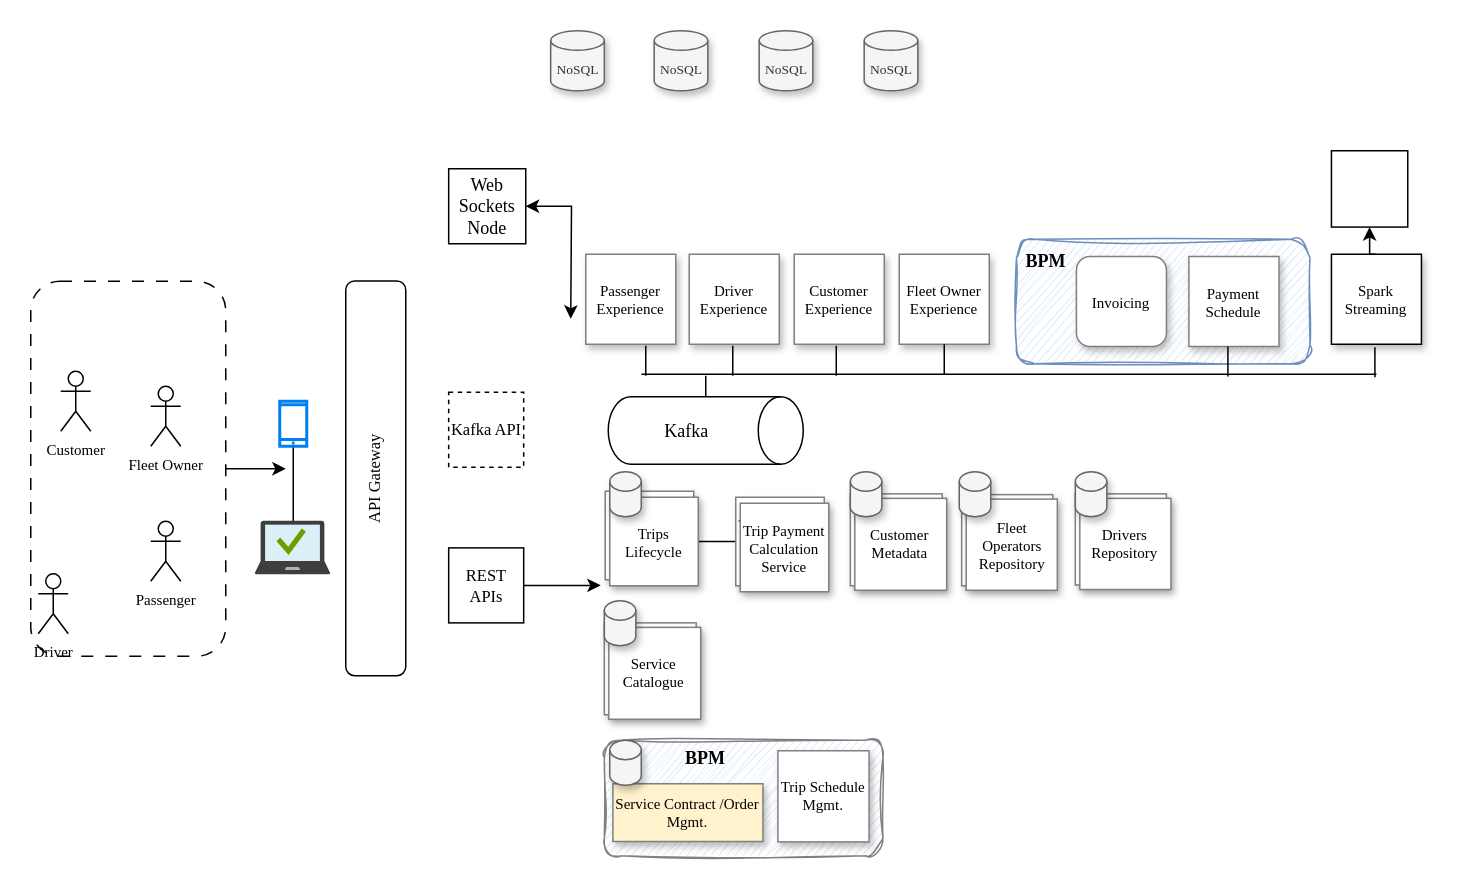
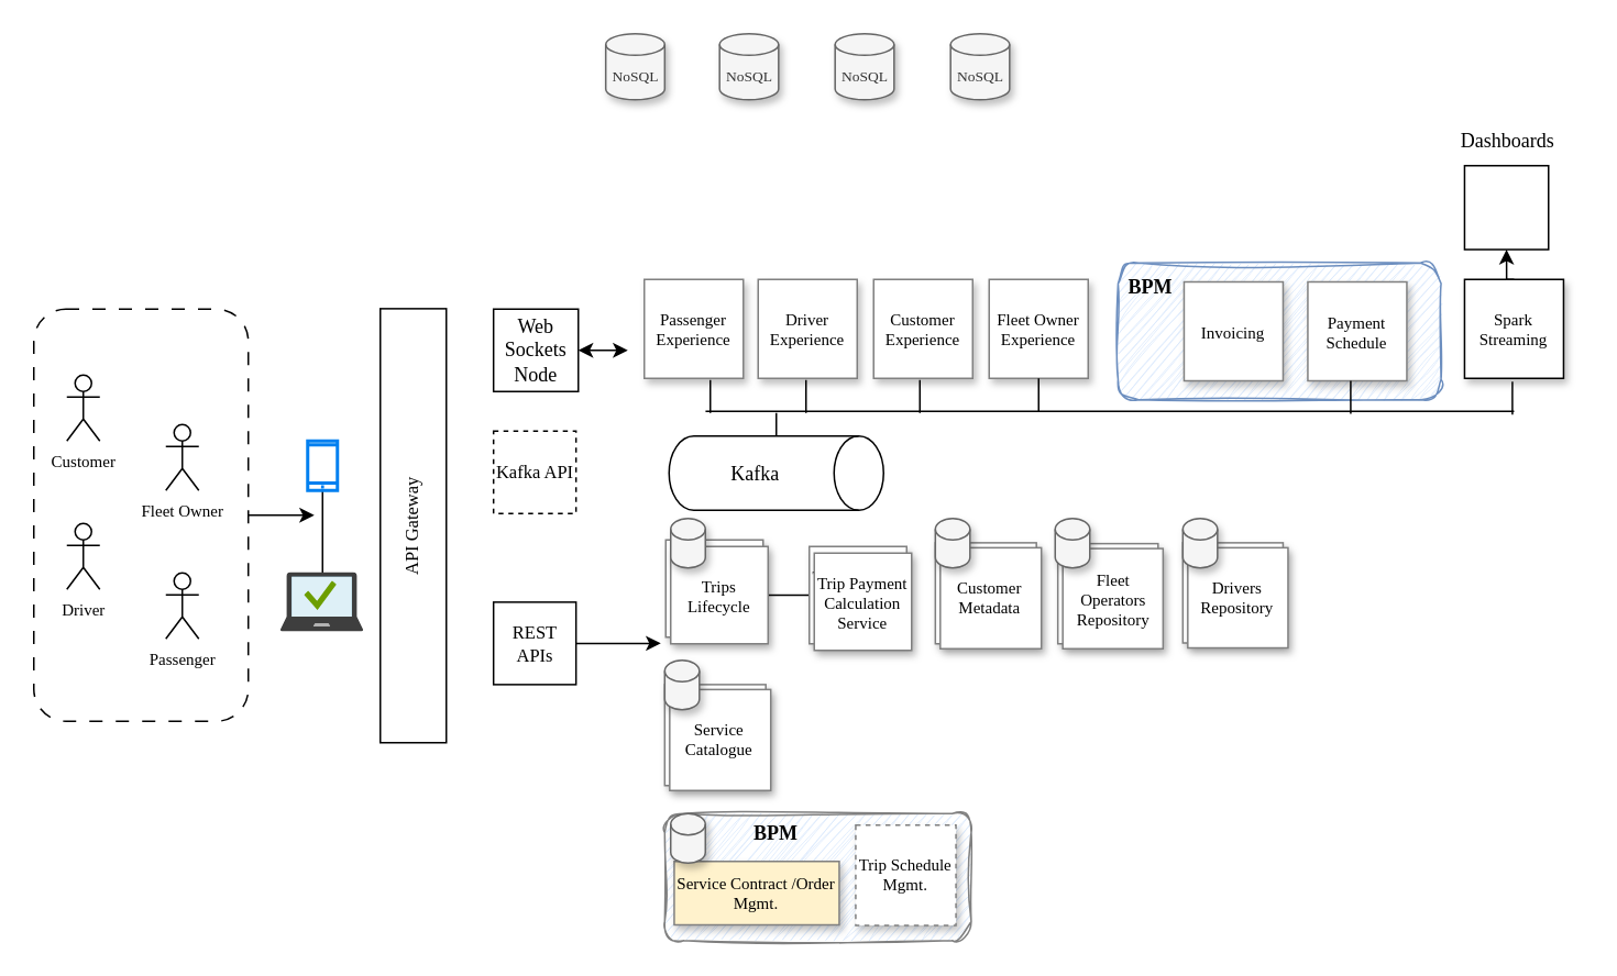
+ <mxCell id="51" value="Dashboards" style="text;html=1;align=center;verticalAlign=middle;resizable=0;points=[];autosize=1;strokeColor=none;fillColor=none;fontFamily=Architects Daughter;fontSource=https%3A%2F%2Ffonts.googleapis.com%2Fcss%3Ffamily%3DArchitects%2BDaughter;" vertex="1" parent="1"><mxGeometry x="867.57" y="70" width="90" height="30" as="geometry" /></mxCell>
- <mxCell id="49" value="Web Sockets Node" style="rounded=0;whiteSpace=wrap;html=1;fontFamily=Architects Daughter;fontSource=https%3A%2F%2Ffonts.googleapis.com%2Fcss%3Ffamily%3DArchitects%2BDaughter;" vertex="1" parent="1"><mxGeometry x="298.62" y="112" width="51.38" height="50" as="geometry" /></mxCell>
+ <mxCell id="49" value="Web Sockets Node" style="rounded=0;whiteSpace=wrap;html=1;fontFamily=Architects Daughter;fontSource=https%3A%2F%2Ffonts.googleapis.com%2Fcss%3Ffamily%3DArchitects%2BDaughter;" vertex="1" parent="1"><mxGeometry x="298.62" y="187" width="51.38" height="50" as="geometry" /></mxCell>
- <mxCell id="42" value="Invoicing" style="whiteSpace=wrap;html=1;aspect=fixed;fontFamily=Verdana;fontSize=10;shadow=1;strokeColor=#808080;rounded=1;" vertex="1" parent="1"><mxGeometry x="717.13" y="170.5" width="60" height="60" as="geometry" /></mxCell>
+ <mxCell id="42" value="Invoicing" style="whiteSpace=wrap;html=1;aspect=fixed;fontFamily=Verdana;fontSize=10;shadow=1;strokeColor=#808080;" vertex="1" parent="1"><mxGeometry x="717.13" y="170.5" width="60" height="60" as="geometry" /></mxCell>
- <mxCell id="8" value="Customer" style="shape=umlActor;verticalLabelPosition=bottom;verticalAlign=top;html=1;outlineConnect=0;fontFamily=Architects Daughter;fontSource=https%3A%2F%2Ffonts.googleapis.com%2Fcss%3Ffamily%3DArchitects%2BDaughter;fontSize=10;" parent="1" vertex="1"><mxGeometry x="40" y="247" width="20" height="40" as="geometry" /></mxCell>
+ <mxCell id="8" value="Customer" style="shape=umlActor;verticalLabelPosition=bottom;verticalAlign=top;html=1;outlineConnect=0;fontFamily=Architects Daughter;fontSource=https%3A%2F%2Ffonts.googleapis.com%2Fcss%3Ffamily%3DArchitects%2BDaughter;fontSize=10;" parent="1" vertex="1"><mxGeometry x="40" y="227" width="20" height="40" as="geometry" /></mxCell>
- <mxCell id="15" value="API Gateway" style="whiteSpace=wrap;html=1;horizontal=0;verticalAlign=middle;fontFamily=Architects Daughter;fontSource=https%3A%2F%2Ffonts.googleapis.com%2Fcss%3Ffamily%3DArchitects%2BDaughter;fontStyle=0;fontSize=11;rounded=1;" parent="1" vertex="1"><mxGeometry x="230" y="186.75" width="40" height="263.25" as="geometry" /></mxCell>
+ <mxCell id="15" value="API Gateway" style="rounded=0;whiteSpace=wrap;html=1;horizontal=0;verticalAlign=middle;fontFamily=Architects Daughter;fontSource=https%3A%2F%2Ffonts.googleapis.com%2Fcss%3Ffamily%3DArchitects%2BDaughter;fontStyle=0;fontSize=11;" parent="1" vertex="1"><mxGeometry x="230" y="186.75" width="40" height="263.25" as="geometry" /></mxCell>
- <mxCell id="12" value="Driver" style="shape=umlActor;verticalLabelPosition=bottom;verticalAlign=top;html=1;outlineConnect=0;fontFamily=Architects Daughter;fontSource=https%3A%2F%2Ffonts.googleapis.com%2Fcss%3Ffamily%3DArchitects%2BDaughter;fontSize=10;" parent="1" vertex="1"><mxGeometry x="25" y="382" width="20" height="40" as="geometry" /></mxCell>
+ <mxCell id="12" value="Driver" style="shape=umlActor;verticalLabelPosition=bottom;verticalAlign=top;html=1;outlineConnect=0;fontFamily=Architects Daughter;fontSource=https%3A%2F%2Ffonts.googleapis.com%2Fcss%3Ffamily%3DArchitects%2BDaughter;fontSize=10;" parent="1" vertex="1"><mxGeometry x="40" y="317" width="20" height="40" as="geometry" /></mxCell>
- <mxCell id="31" value="Trip Schedule Mgmt." style="whiteSpace=wrap;html=1;aspect=fixed;fontFamily=Verdana;fontSize=10;shadow=1;strokeColor=#808080;" parent="1" vertex="1"><mxGeometry x="518.13" y="500" width="60.75" height="60.75" as="geometry" /></mxCell>
+ <mxCell id="31" value="Trip Schedule Mgmt." style="whiteSpace=wrap;html=1;aspect=fixed;fontFamily=Verdana;fontSize=10;shadow=1;strokeColor=#808080;dashed=1;" parent="1" vertex="1"><mxGeometry x="518.13" y="500" width="60.75" height="60.75" as="geometry" /></mxCell>
